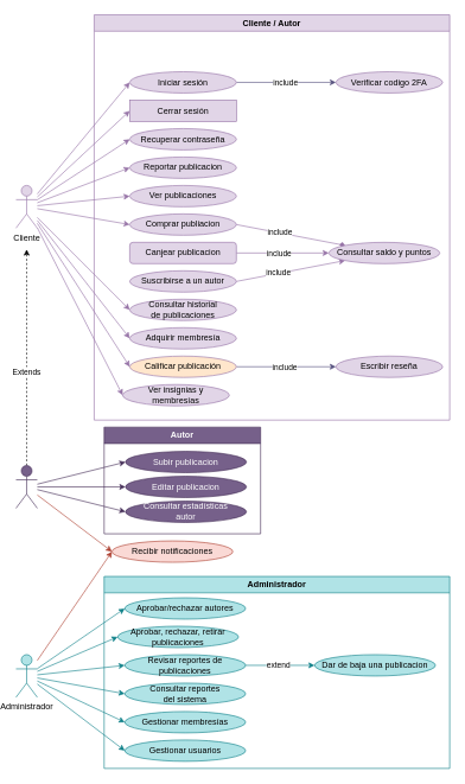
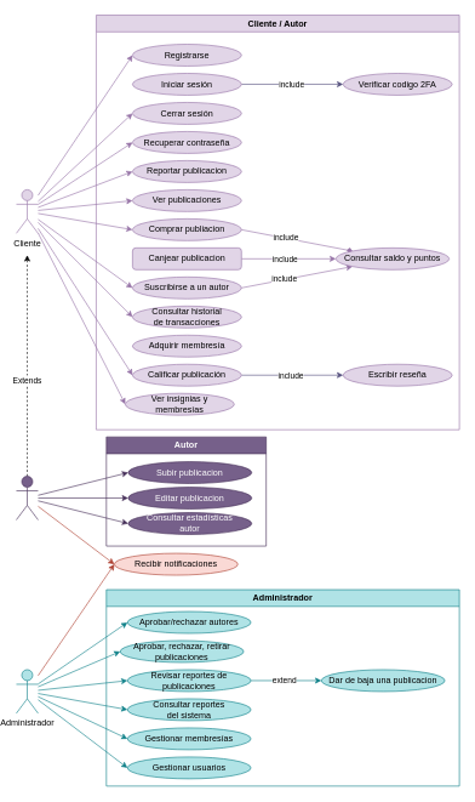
+ <mxCell id="30" value="Registrarse" style="ellipse;whiteSpace=wrap;html=1;fillColor=#e1d5e7;strokeColor=#9673a6;" vertex="1" parent="1"><mxGeometry x="180" y="60" width="150" height="30" as="geometry" /></mxCell>
- <mxCell id="34" value="Cerrar sesión" style="whiteSpace=wrap;html=1;fillColor=#e1d5e7;strokeColor=#9673a6;rounded=0;" vertex="1" parent="1"><mxGeometry x="180" y="140" width="150" height="30" as="geometry" /></mxCell>
+ <mxCell id="34" value="Cerrar sesión" style="ellipse;whiteSpace=wrap;html=1;fillColor=#e1d5e7;strokeColor=#9673a6;" vertex="1" parent="1"><mxGeometry x="180" y="140" width="150" height="30" as="geometry" /></mxCell>
+ <mxCell id="2" style="rounded=0;orthogonalLoop=1;jettySize=auto;html=1;entryX=0;entryY=0.5;entryDx=0;entryDy=0;fillColor=#e1d5e7;strokeColor=#9673a6;" edge="1" parent="1" source="14" target="30"><mxGeometry relative="1" as="geometry" /></mxCell>
- <mxCell id="3" style="rounded=0;orthogonalLoop=1;jettySize=auto;html=1;entryX=0;entryY=0.5;entryDx=0;entryDy=0;fillColor=#e1d5e7;strokeColor=#9673a6;" edge="1" parent="1" source="14" target="33"><mxGeometry relative="1" as="geometry" /></mxCell>
+ <mxCell id="9" style="rounded=0;orthogonalLoop=1;jettySize=auto;html=1;entryX=0;entryY=0.5;entryDx=0;entryDy=0;fillColor=#e1d5e7;strokeColor=#9673a6;" edge="1" parent="1" source="14" target="45"><mxGeometry relative="1" as="geometry" /></mxCell>
- <mxCell id="11" style="rounded=0;orthogonalLoop=1;jettySize=auto;html=1;entryX=0;entryY=0.5;entryDx=0;entryDy=0;fillColor=#e1d5e7;strokeColor=#9673a6;" edge="1" parent="1" source="14" target="48"><mxGeometry relative="1" as="geometry" /></mxCell>
- <mxCell id="47" value="Consultar historial&lt;div&gt;de publicaciones&lt;/div&gt;" style="ellipse;whiteSpace=wrap;html=1;fillColor=#e1d5e7;strokeColor=#9673a6;" vertex="1" parent="1"><mxGeometry x="180" y="420" width="150" height="30" as="geometry" /></mxCell>
+ <mxCell id="47" value="Consultar historial&lt;div&gt;de transacciones&lt;/div&gt;" style="ellipse;whiteSpace=wrap;html=1;fillColor=#e1d5e7;strokeColor=#9673a6;" vertex="1" parent="1"><mxGeometry x="180" y="420" width="150" height="30" as="geometry" /></mxCell>
- <mxCell id="51" value="Calificar&lt;span style=&quot;background-color: transparent; color: light-dark(rgb(0, 0, 0), rgb(255, 255, 255));&quot;&gt;&amp;nbsp;publicación&lt;/span&gt;" style="ellipse;whiteSpace=wrap;html=1;fillColor=#ffe6cc;strokeColor=#9673a6;" vertex="1" parent="1"><mxGeometry x="180" y="500" width="150" height="30" as="geometry" /></mxCell>
+ <mxCell id="51" value="Calificar&lt;span style=&quot;background-color: transparent; color: light-dark(rgb(0, 0, 0), rgb(255, 255, 255));&quot;&gt;&amp;nbsp;publicación&lt;/span&gt;" style="ellipse;whiteSpace=wrap;html=1;fillColor=#e1d5e7;strokeColor=#9673a6;" vertex="1" parent="1"><mxGeometry x="180" y="500" width="150" height="30" as="geometry" /></mxCell>
